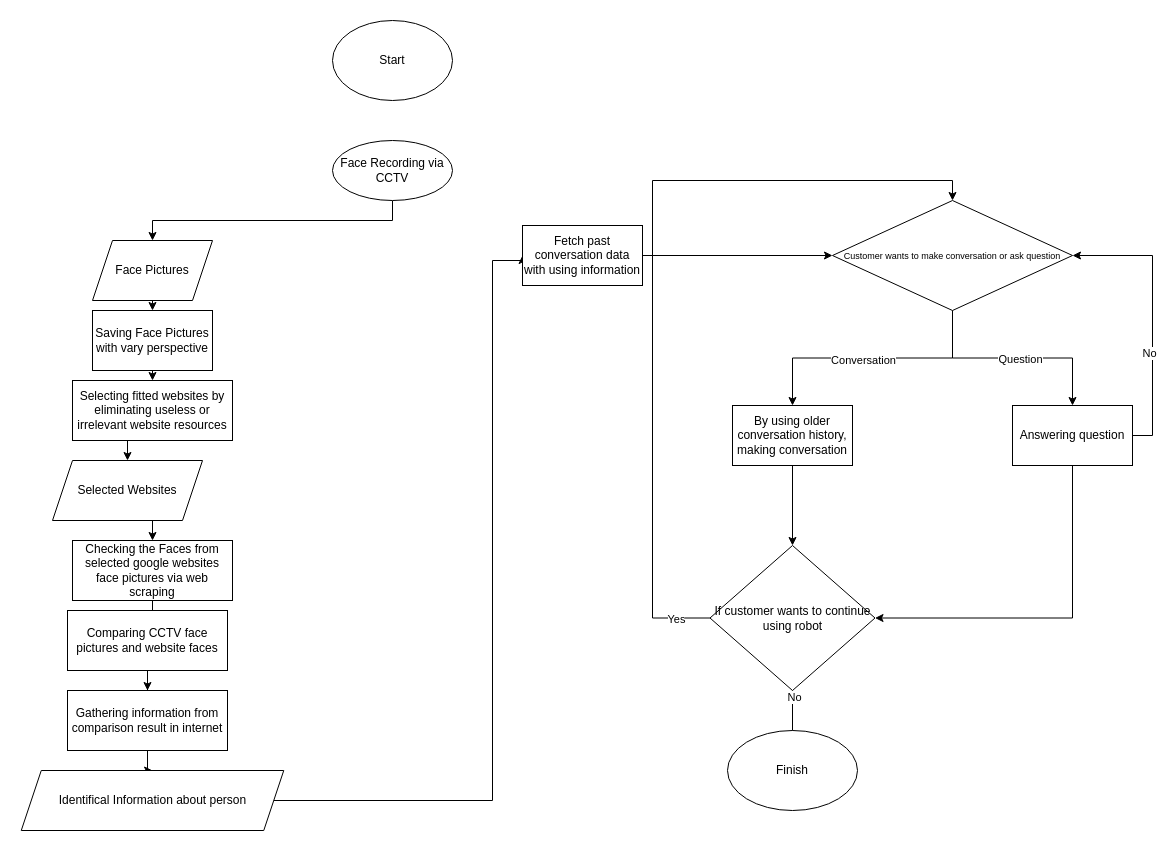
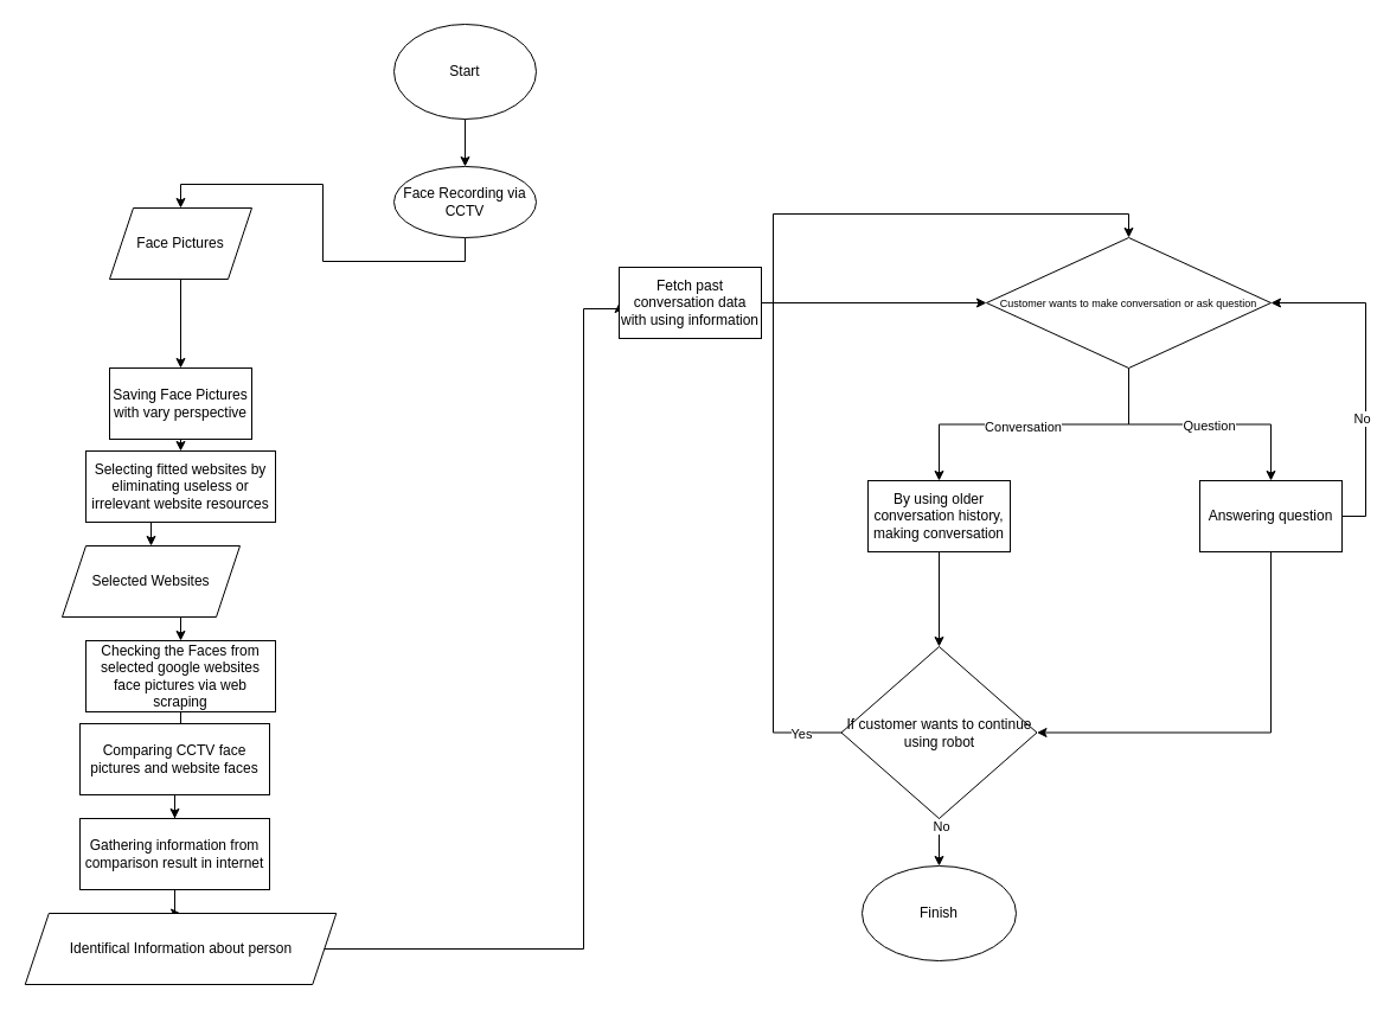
+ <mxCell id="2" style="edgeStyle=orthogonalEdgeStyle;rounded=0;orthogonalLoop=1;jettySize=auto;html=1;exitX=0.5;exitY=1;exitDx=0;exitDy=0;entryX=0.5;entryY=0;entryDx=0;entryDy=0;" parent="1" source="3" target="5" edge="1"><mxGeometry relative="1" as="geometry"><mxPoint x="392" y="310" as="targetPoint" /></mxGeometry></mxCell>
- <mxCell id="19" value="Face Pictures" style="shape=parallelogram;perimeter=parallelogramPerimeter;whiteSpace=wrap;html=1;fixedSize=1;" parent="1" vertex="1"><mxGeometry x="92" y="240" width="120" height="60" as="geometry" /></mxCell>
+ <mxCell id="19" value="Face Pictures" style="shape=parallelogram;perimeter=parallelogramPerimeter;whiteSpace=wrap;html=1;fixedSize=1;" parent="1" vertex="1"><mxGeometry x="92" y="175" width="120" height="60" as="geometry" /></mxCell>
- <mxCell id="38" style="edgeStyle=orthogonalEdgeStyle;rounded=0;orthogonalLoop=1;jettySize=auto;html=1;exitX=0.5;exitY=1;exitDx=0;exitDy=0;entryX=0.5;entryY=0;entryDx=0;entryDy=0;endArrow=none;" edge="1" parent="1" source="40" target="35"><mxGeometry relative="1" as="geometry" /></mxCell>
+ <mxCell id="38" style="edgeStyle=orthogonalEdgeStyle;rounded=0;orthogonalLoop=1;jettySize=auto;html=1;exitX=0.5;exitY=1;exitDx=0;exitDy=0;entryX=0.5;entryY=0;entryDx=0;entryDy=0;" edge="1" parent="1" source="40" target="35"><mxGeometry relative="1" as="geometry" /></mxCell>
